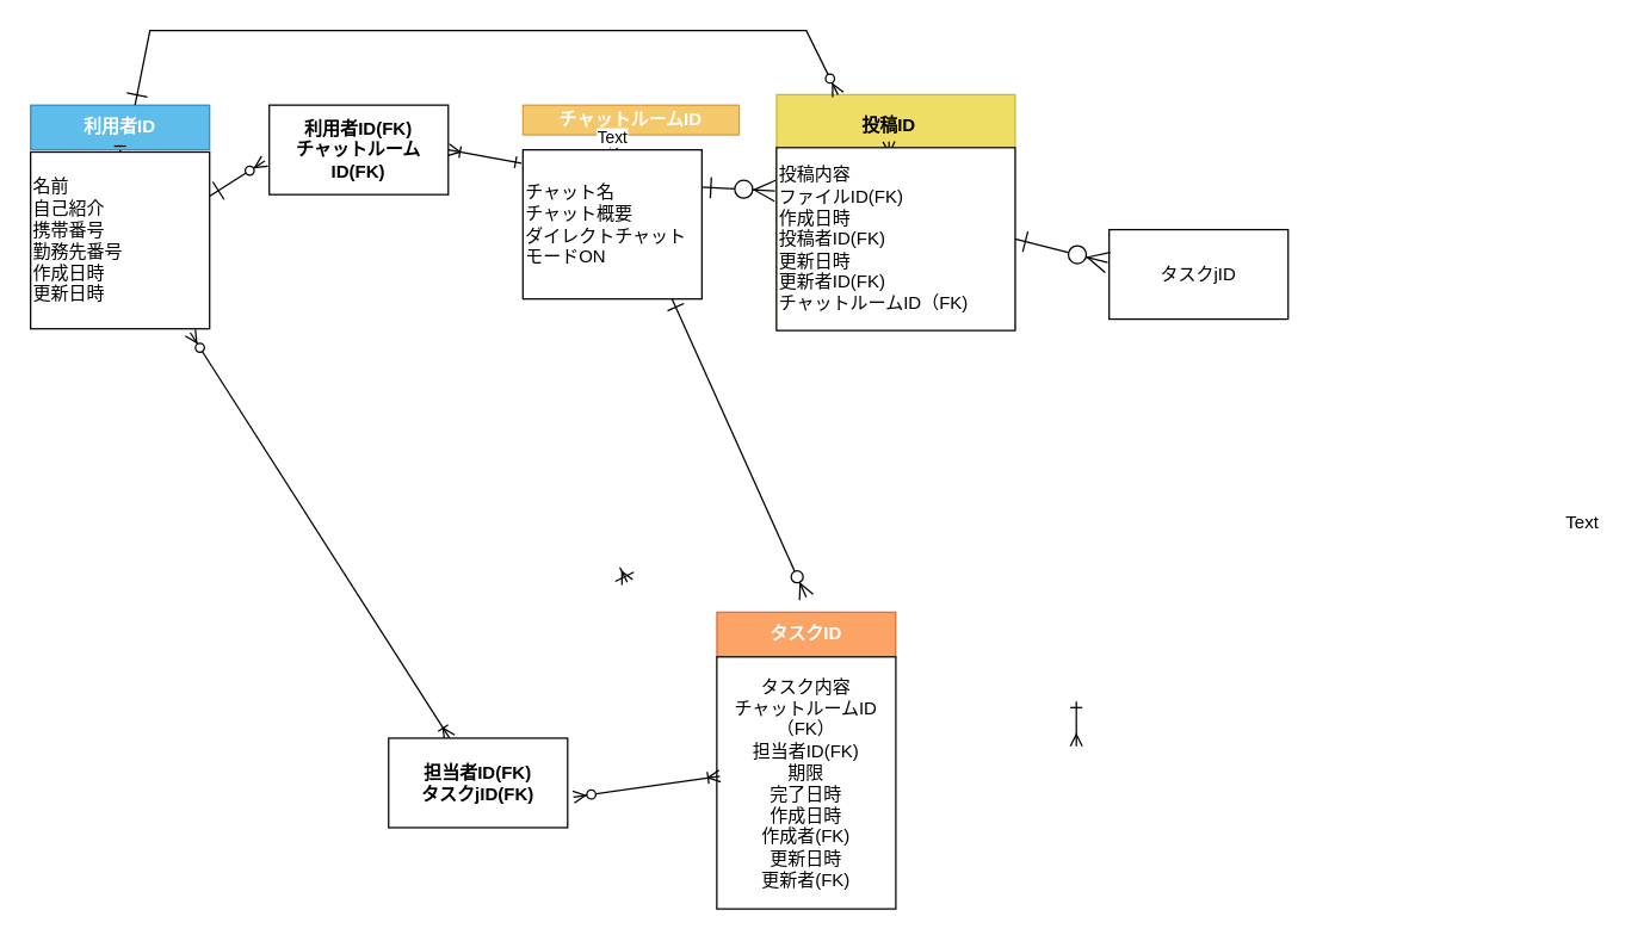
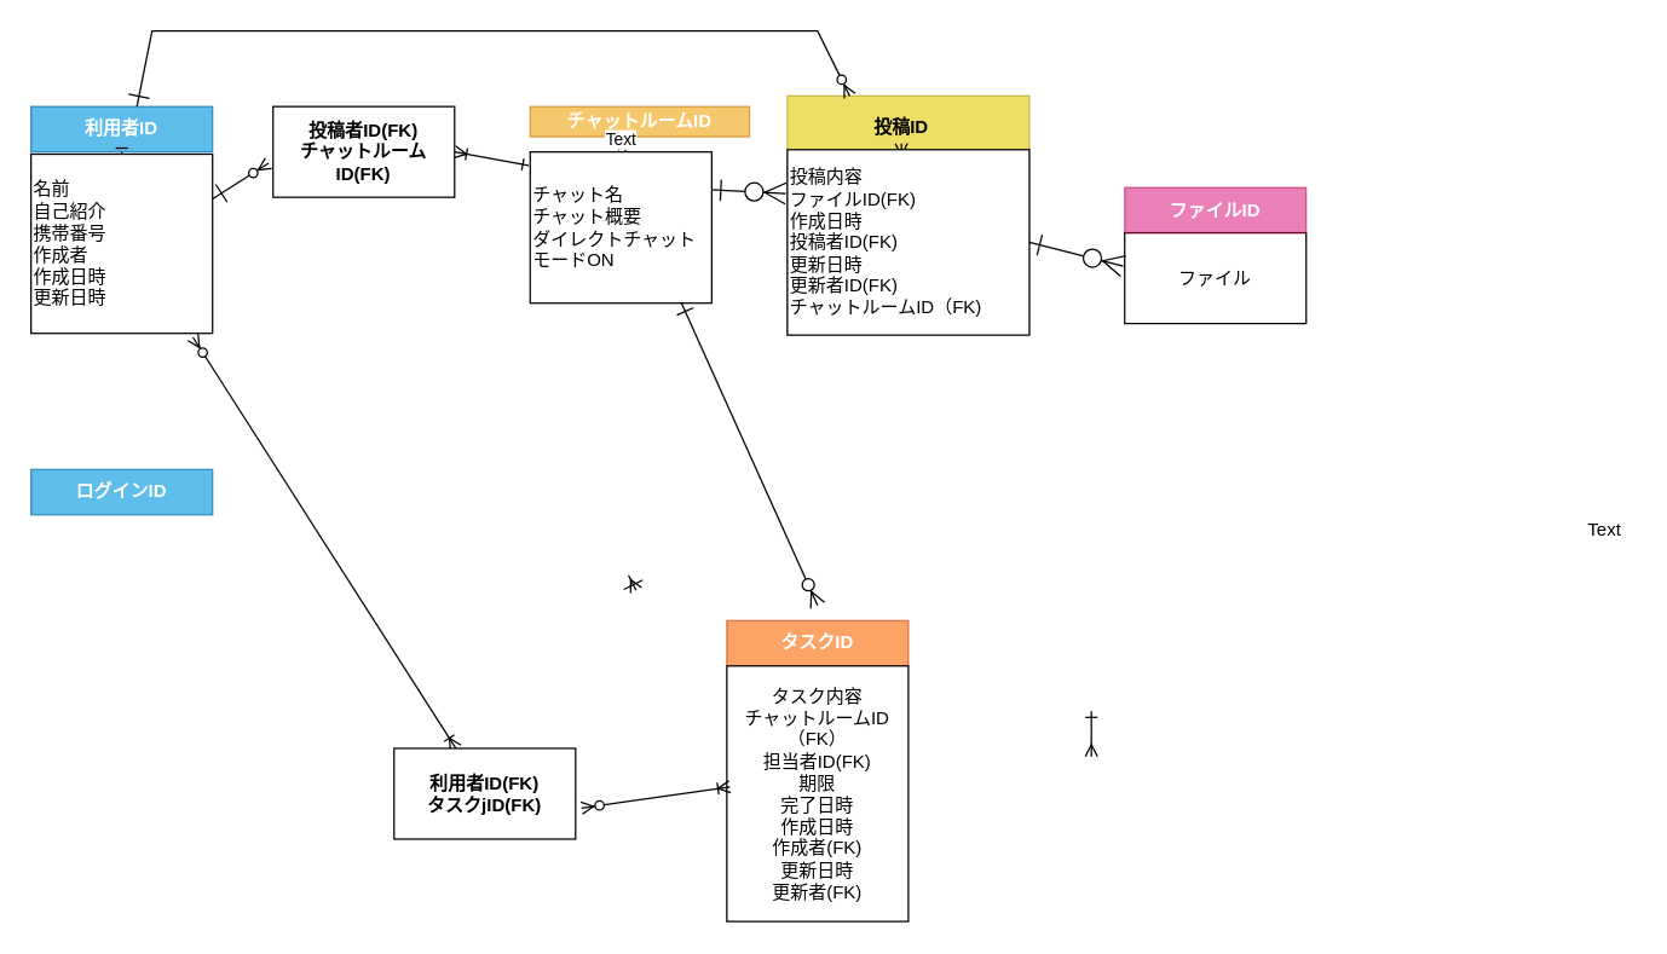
- <mxCell id="9" value="&lt;b&gt;利用者ID(FK)&lt;br&gt;チャットルームID(FK)&lt;br&gt;&lt;/b&gt;" style="rounded=0;whiteSpace=wrap;html=1;" parent="1" vertex="1"><mxGeometry x="180" y="70" width="120" height="60" as="geometry" /></mxCell>
+ <mxCell id="9" value="&lt;b&gt;投稿者ID(FK)&lt;br&gt;チャットルームID(FK)&lt;br&gt;&lt;/b&gt;" style="rounded=0;whiteSpace=wrap;html=1;" parent="1" vertex="1"><mxGeometry x="180" y="70" width="120" height="60" as="geometry" /></mxCell>
+ <mxCell id="16" value="&lt;b&gt;ファイルID&lt;/b&gt;" style="rounded=0;whiteSpace=wrap;html=1;fillColor=#d80073;strokeColor=#A50040;fontColor=#ffffff;opacity=50;" parent="1" vertex="1"><mxGeometry x="743" y="123.51" width="120" height="30" as="geometry" /></mxCell>
- <mxCell id="5" value="名前&lt;br&gt;自己紹介&lt;br&gt;携帯番号&lt;br&gt;勤務先番号&lt;br&gt;作成日時&lt;br&gt;更新日時" style="rounded=0;whiteSpace=wrap;html=1;align=left;" parent="1" vertex="1"><mxGeometry x="20" y="101.49" width="120" height="118.51" as="geometry" /></mxCell>
+ <mxCell id="5" value="名前&lt;br&gt;自己紹介&lt;br&gt;携帯番号&lt;br&gt;作成者&lt;br&gt;作成日時&lt;br&gt;更新日時" style="rounded=0;whiteSpace=wrap;html=1;align=left;" parent="1" vertex="1"><mxGeometry x="20" y="101.49" width="120" height="118.51" as="geometry" /></mxCell>
- <mxCell id="15" value="タスクjID" style="rounded=0;whiteSpace=wrap;html=1;" parent="1" vertex="1"><mxGeometry x="743" y="153.51" width="120" height="60" as="geometry" /></mxCell>
+ <mxCell id="15" value="ファイル" style="rounded=0;whiteSpace=wrap;html=1;" parent="1" vertex="1"><mxGeometry x="743" y="153.51" width="120" height="60" as="geometry" /></mxCell>
+ <mxCell id="35" value="&lt;b&gt;ログインID&lt;/b&gt;" style="rounded=0;whiteSpace=wrap;html=1;fillColor=#1ba1e2;strokeColor=#006EAF;fontColor=#ffffff;opacity=70;" vertex="1" parent="1"><mxGeometry x="20" y="310" width="120" height="30" as="geometry" /></mxCell>
- <mxCell id="33" value="&lt;b&gt;担当者ID(FK)&lt;br&gt;タスクjID(FK)&lt;br&gt;&lt;/b&gt;" style="rounded=0;whiteSpace=wrap;html=1;" vertex="1" parent="1"><mxGeometry x="260" y="494.5" width="120" height="60" as="geometry" /></mxCell>
+ <mxCell id="33" value="&lt;b&gt;利用者ID(FK)&lt;br&gt;タスクjID(FK)&lt;br&gt;&lt;/b&gt;" style="rounded=0;whiteSpace=wrap;html=1;" vertex="1" parent="1"><mxGeometry x="260" y="494.5" width="120" height="60" as="geometry" /></mxCell>
